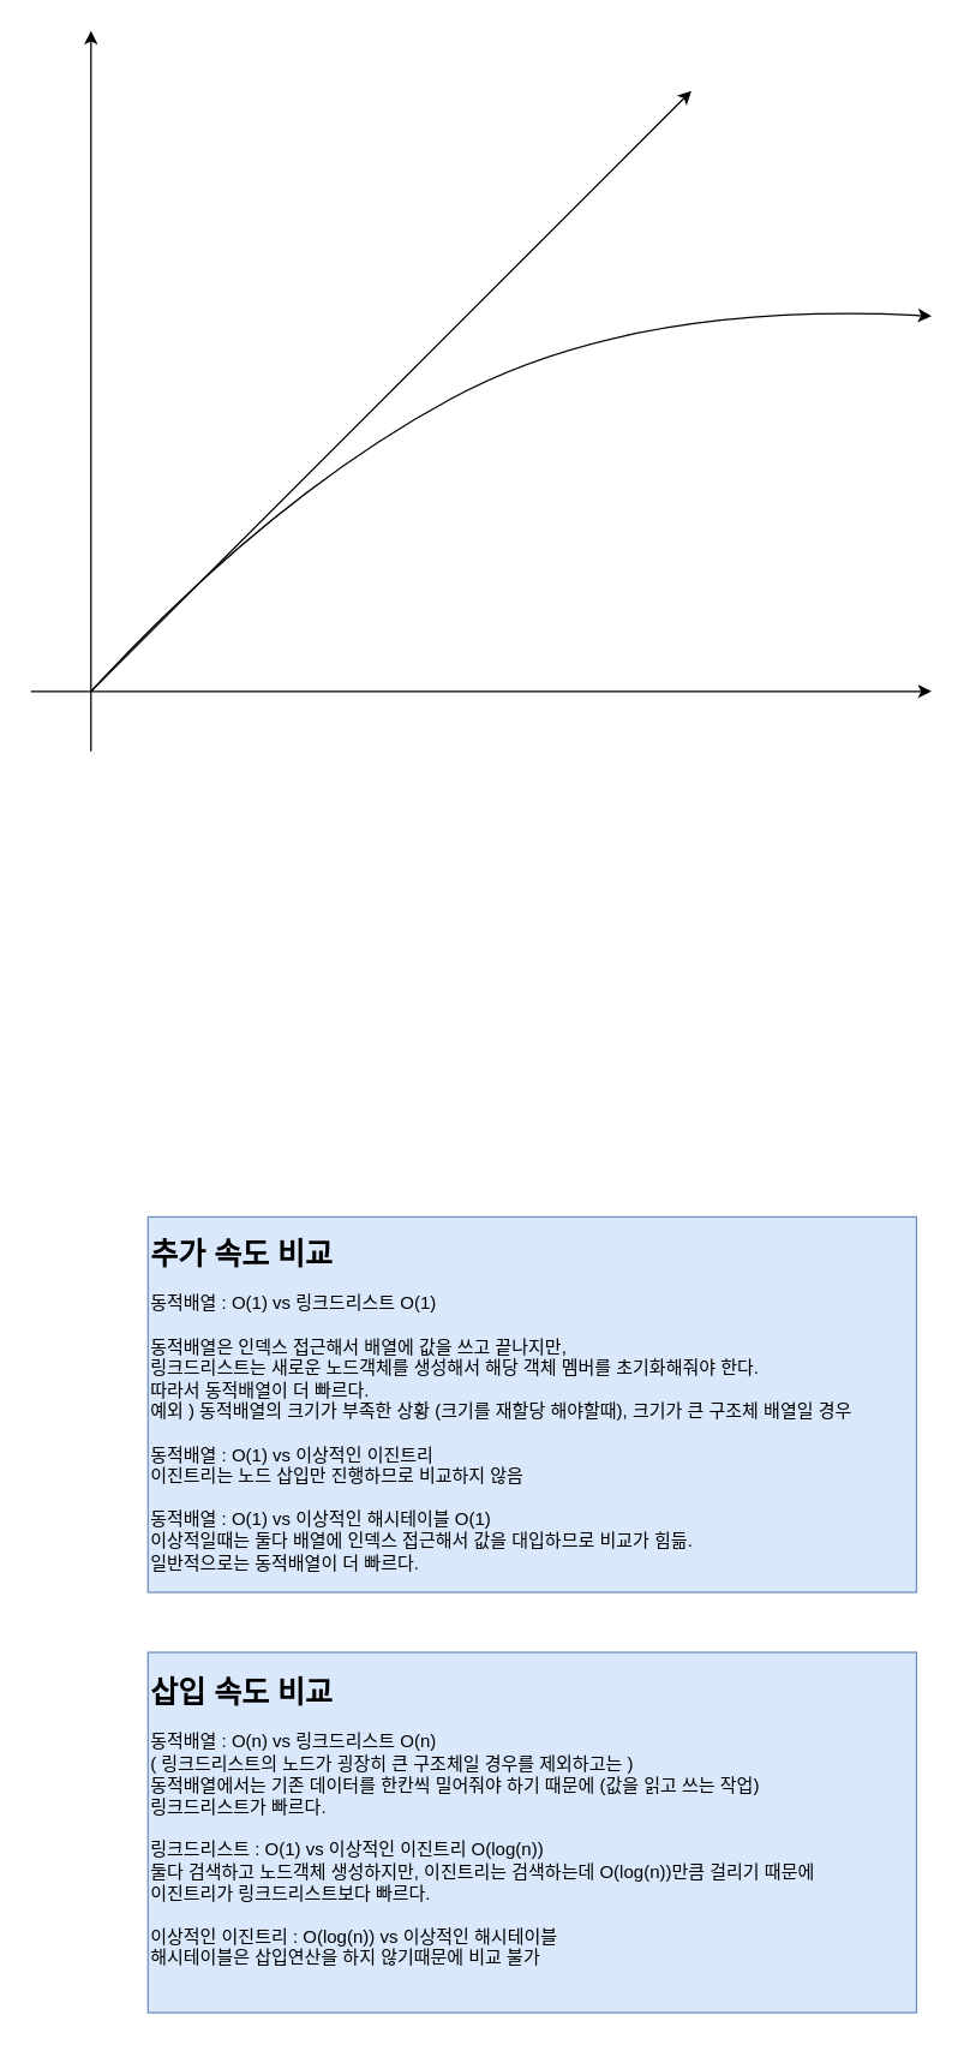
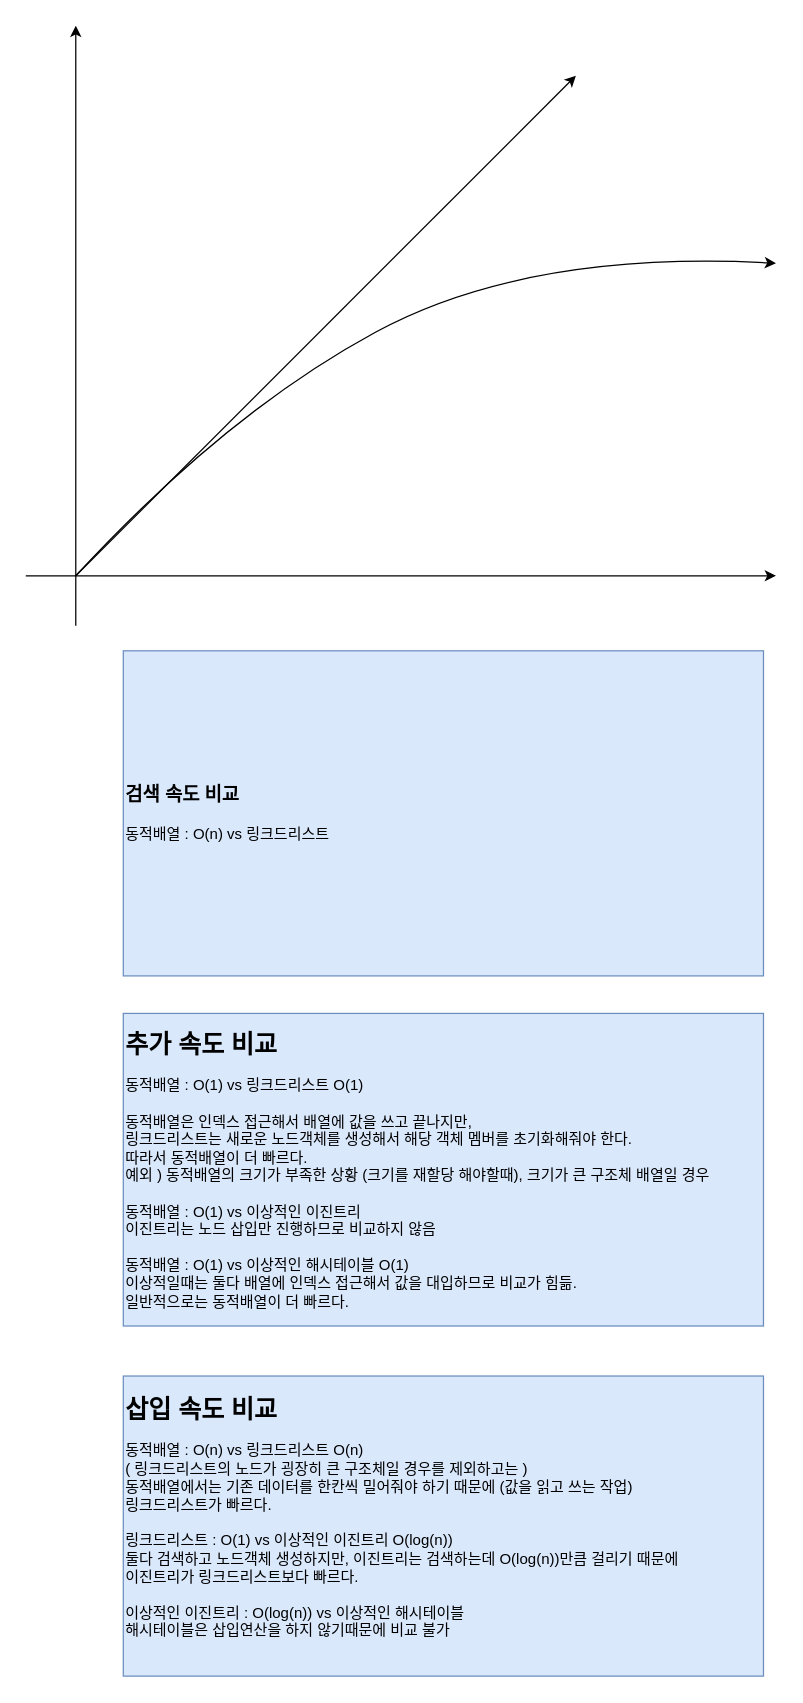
+ <mxCell id="6" value="&lt;font&gt;&lt;b&gt;&lt;font style=&quot;font-size: 15px&quot;&gt;검색 속도 비교&lt;/font&gt;&lt;/b&gt;&lt;br&gt;&lt;br&gt;동적배열 : O(n) vs 링크드리스트&lt;br&gt;&lt;/font&gt;" style="text;html=1;strokeColor=#6c8ebf;fillColor=#dae8fc;align=left;verticalAlign=middle;whiteSpace=wrap;rounded=0;" vertex="1" parent="1"><mxGeometry x="98" y="520" width="512" height="260" as="geometry" /></mxCell>
